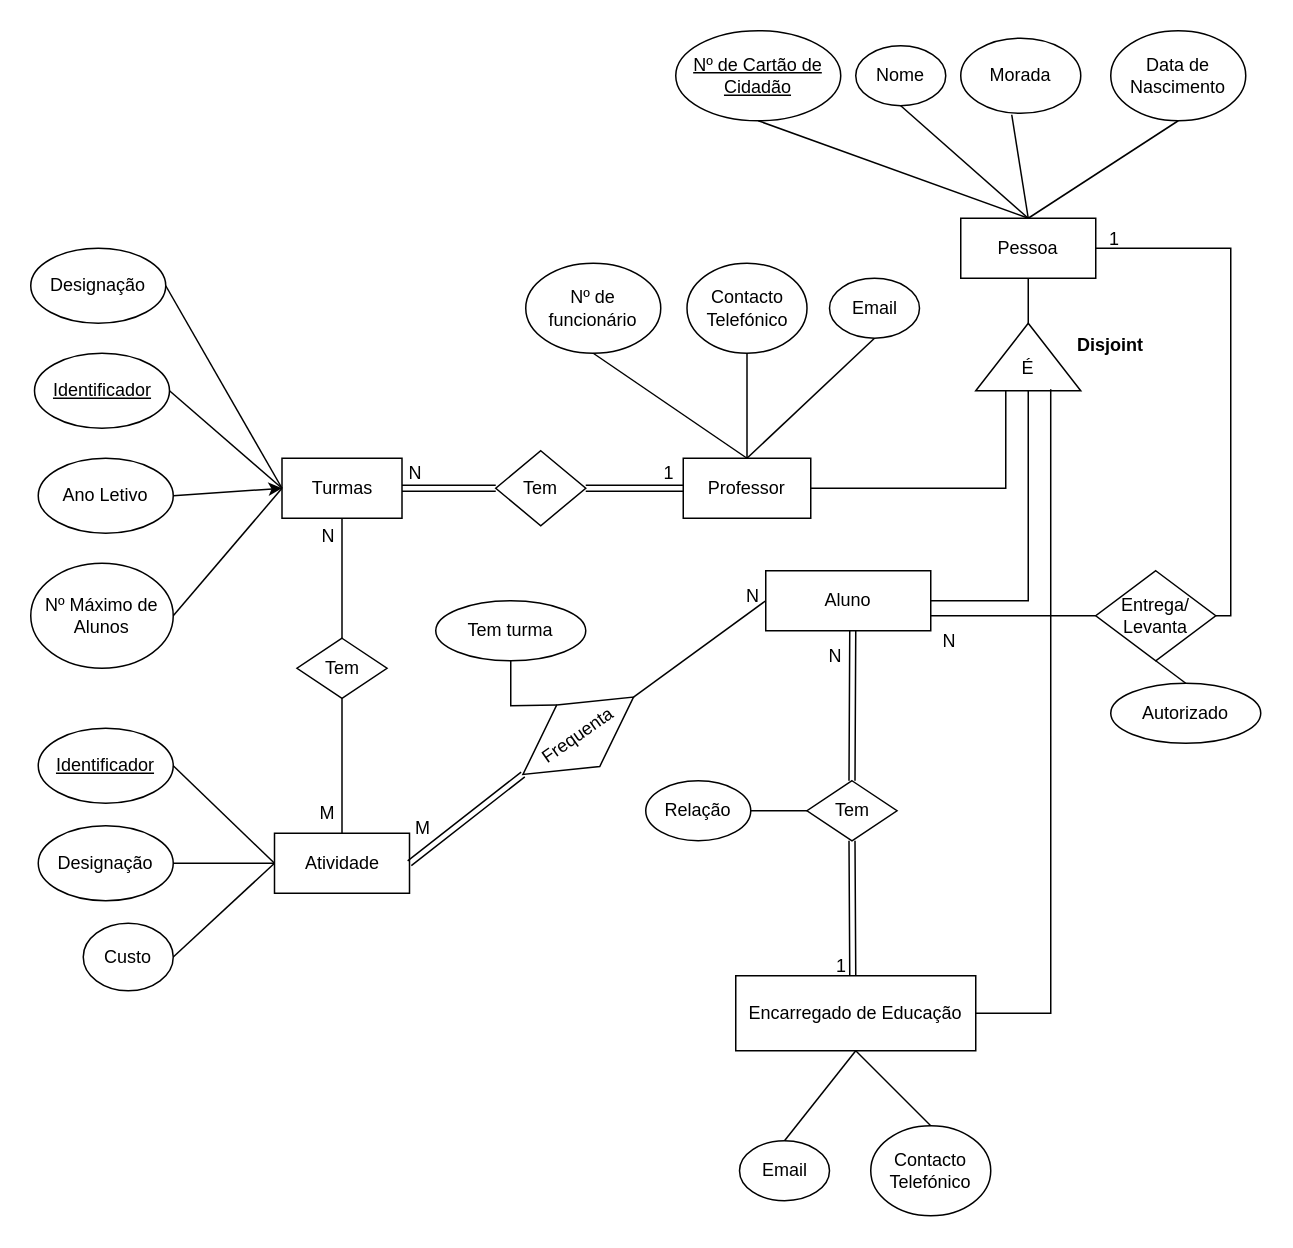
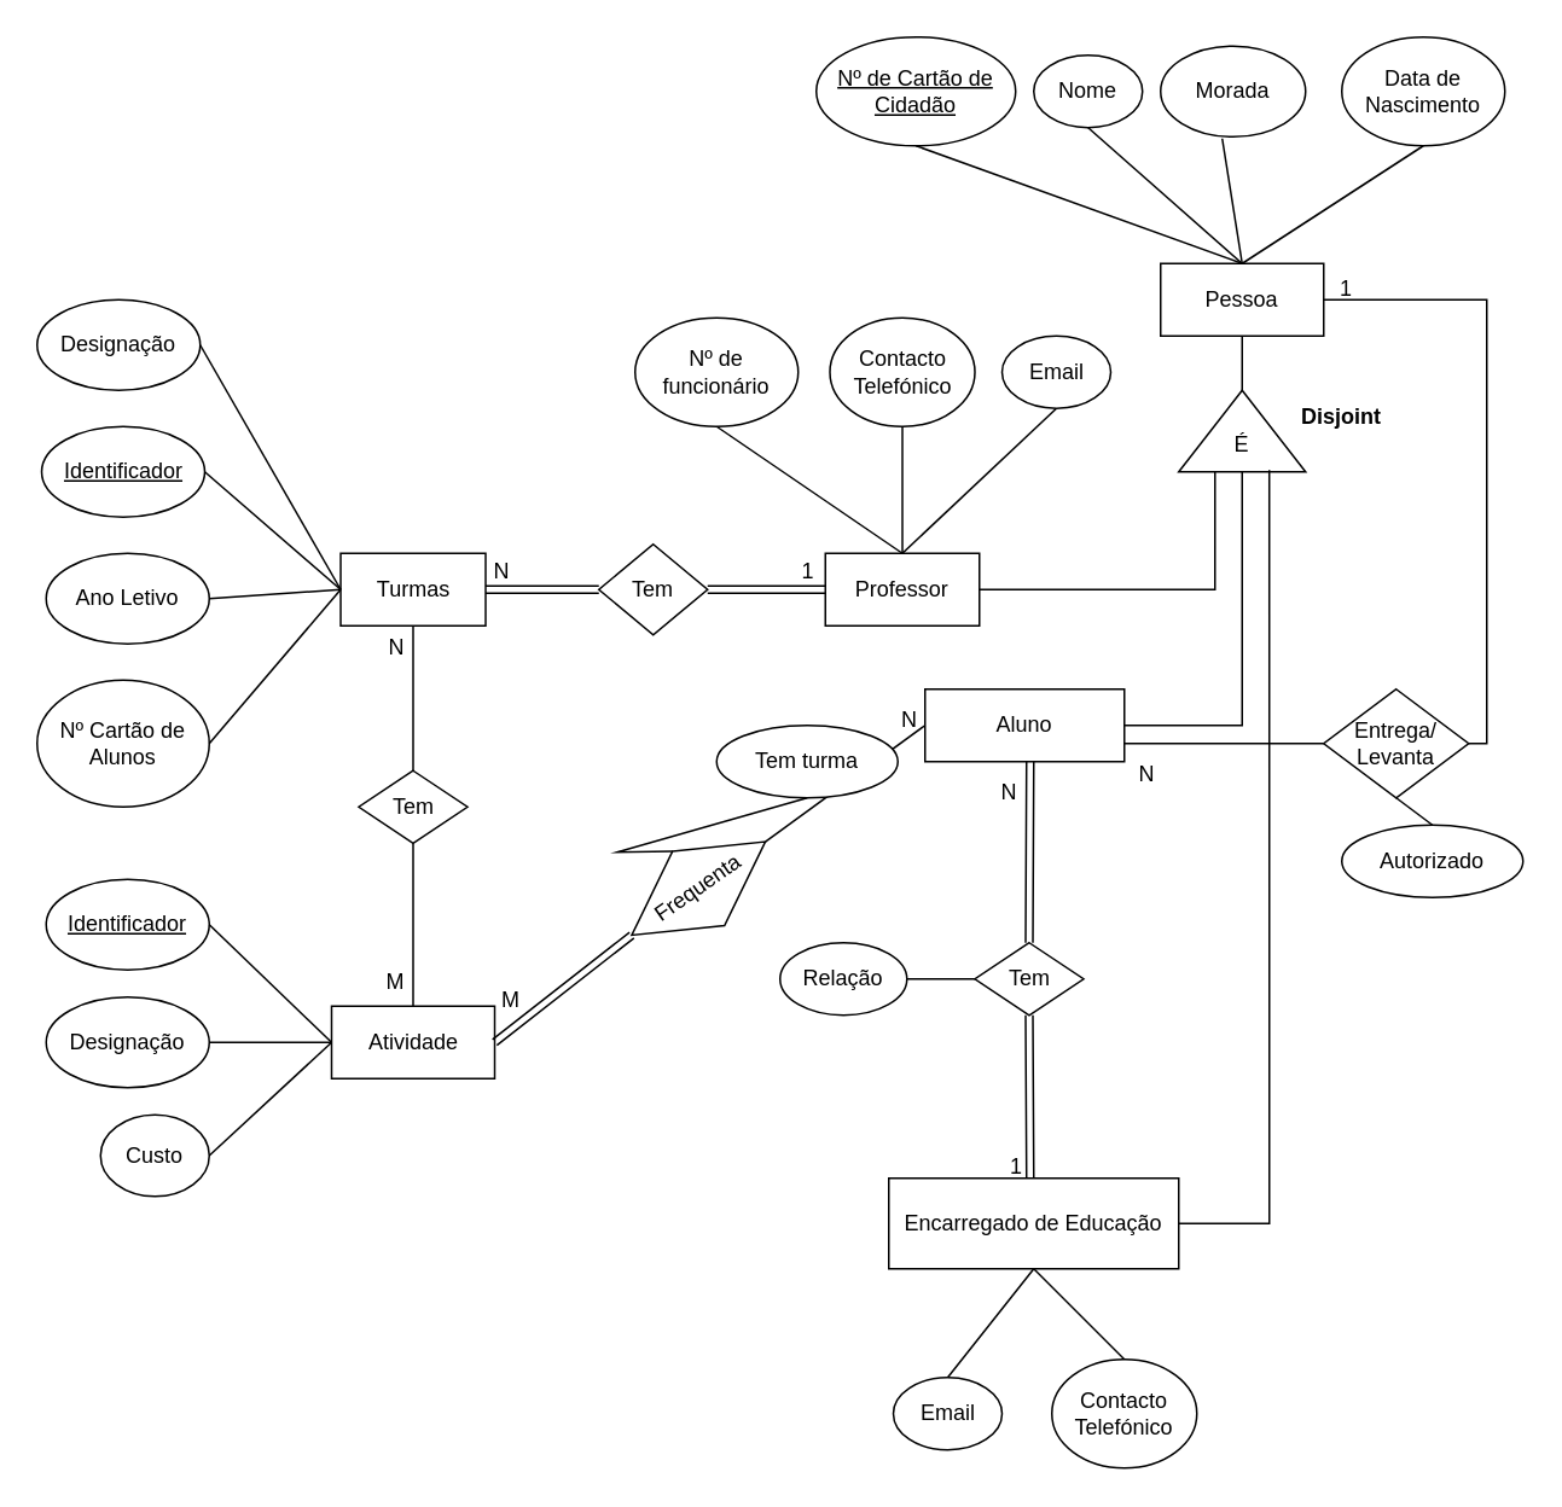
- <mxCell id="8" value="" style="endArrow=classic;html=1;rounded=0;exitX=1;exitY=0.5;exitDx=0;exitDy=0;entryX=0;entryY=0.5;entryDx=0;entryDy=0;" edge="1" parent="1" source="3" target="2"><mxGeometry relative="1" as="geometry"><mxPoint x="152.5" y="465" as="sourcePoint" /><mxPoint x="312.5" y="465" as="targetPoint" /></mxGeometry></mxCell>
+ <mxCell id="8" value="" style="endArrow=none;html=1;rounded=0;exitX=1;exitY=0.5;exitDx=0;exitDy=0;entryX=0;entryY=0.5;entryDx=0;entryDy=0;" edge="1" parent="1" source="3" target="2"><mxGeometry relative="1" as="geometry"><mxPoint x="152.5" y="465" as="sourcePoint" /><mxPoint x="312.5" y="465" as="targetPoint" /></mxGeometry></mxCell>
- <mxCell id="6" value="Nº Máximo de Alunos" style="ellipse;whiteSpace=wrap;html=1;" vertex="1" parent="1"><mxGeometry x="20" y="375" width="95" height="70" as="geometry" /></mxCell>
+ <mxCell id="6" value="Nº Cartão de Alunos" style="ellipse;whiteSpace=wrap;html=1;" vertex="1" parent="1"><mxGeometry x="20" y="375" width="95" height="70" as="geometry" /></mxCell>
- <mxCell id="76" value="Tem turma" style="ellipse;whiteSpace=wrap;html=1;align=center;" vertex="1" parent="1"><mxGeometry x="290" y="400" width="100" height="40" as="geometry" /></mxCell>
+ <mxCell id="76" value="Tem turma" style="ellipse;whiteSpace=wrap;html=1;align=center;" vertex="1" parent="1"><mxGeometry x="395" y="400" width="100" height="40" as="geometry" /></mxCell>
